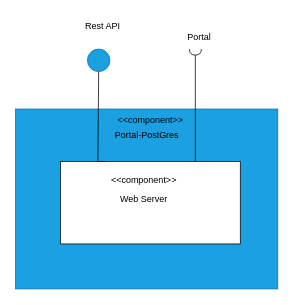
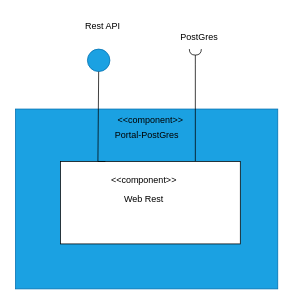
- <mxCell id="7" value="Portal" style="text;html=1;align=center;verticalAlign=middle;resizable=0;points=[];autosize=1;strokeColor=none;fillColor=none;" vertex="1" parent="1"><mxGeometry x="230" y="35" width="70" height="30" as="geometry" /></mxCell>
+ <mxCell id="7" value="PostGres" style="text;html=1;align=center;verticalAlign=middle;resizable=0;points=[];autosize=1;strokeColor=none;fillColor=none;" vertex="1" parent="1"><mxGeometry x="230" y="35" width="70" height="30" as="geometry" /></mxCell>
- <mxCell id="10" value="Web Server" style="text;html=1;align=center;verticalAlign=middle;resizable=0;points=[];autosize=1;strokeColor=none;fillColor=none;" vertex="1" parent="1"><mxGeometry x="146" y="250" width="90" height="30" as="geometry" /></mxCell>
+ <mxCell id="10" value="Web Rest" style="text;html=1;align=center;verticalAlign=middle;resizable=0;points=[];autosize=1;strokeColor=none;fillColor=none;" vertex="1" parent="1"><mxGeometry x="146" y="250" width="90" height="30" as="geometry" /></mxCell>
